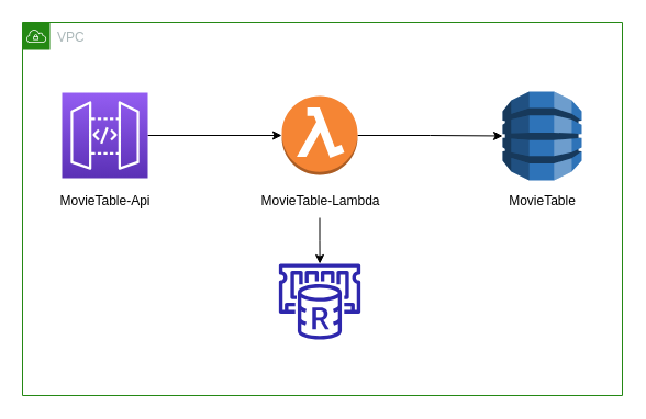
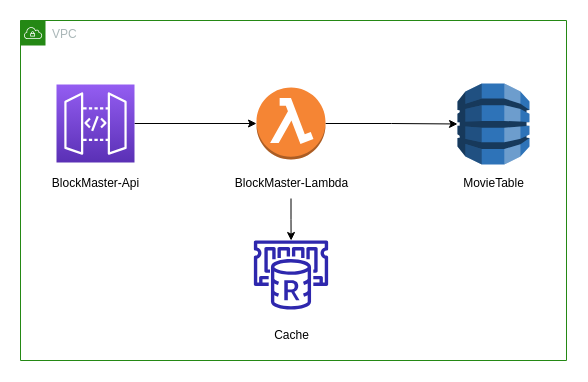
- <mxCell id="7" value="MovieTable-Api" style="text;html=1;align=center;verticalAlign=middle;resizable=0;points=[];autosize=1;strokeColor=none;fillColor=none;" vertex="1" parent="5"><mxGeometry y="84" width="110" height="30" as="geometry" /></mxCell>
+ <mxCell id="7" value="BlockMaster-Api" style="text;html=1;align=center;verticalAlign=middle;resizable=0;points=[];autosize=1;strokeColor=none;fillColor=none;" vertex="1" parent="5"><mxGeometry y="84" width="110" height="30" as="geometry" /></mxCell>
- <mxCell id="10" value="MovieTable-Lambda" style="text;html=1;align=center;verticalAlign=middle;resizable=0;points=[];autosize=1;strokeColor=none;fillColor=none;" vertex="1" parent="8"><mxGeometry y="81" width="140" height="30" as="geometry" /></mxCell>
+ <mxCell id="10" value="BlockMaster-Lambda" style="text;html=1;align=center;verticalAlign=middle;resizable=0;points=[];autosize=1;strokeColor=none;fillColor=none;" vertex="1" parent="8"><mxGeometry y="81" width="140" height="30" as="geometry" /></mxCell>
+ <mxCell id="16" value="Cache" style="text;html=1;align=center;verticalAlign=middle;resizable=0;points=[];autosize=1;strokeColor=none;fillColor=none;" vertex="1" parent="14"><mxGeometry x="9" y="80" width="60" height="30" as="geometry" /></mxCell>
